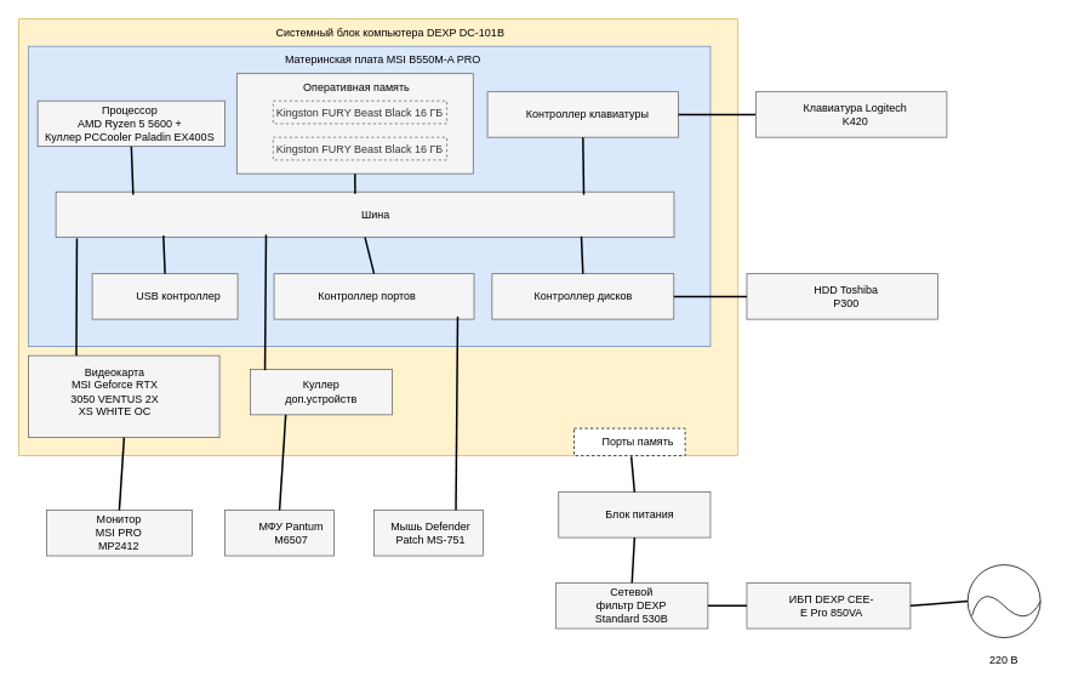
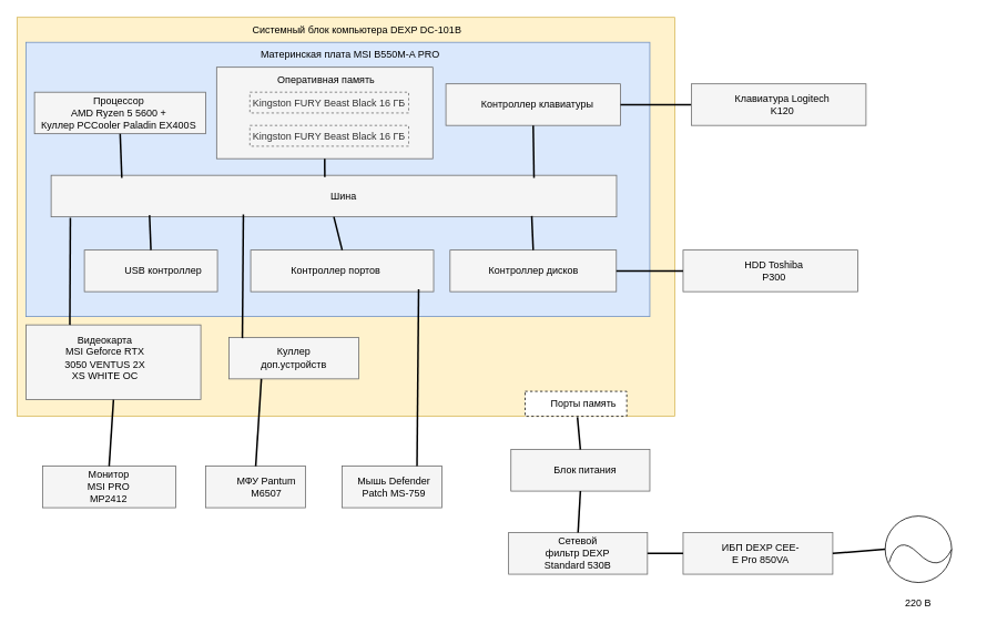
- <mxCell id="31" value="Клавиатура&amp;nbsp;Logitech K420" style="text;html=1;align=center;verticalAlign=middle;whiteSpace=wrap;rounded=0;" vertex="1" parent="29"><mxGeometry x="58.13" y="10" width="103.25" height="30" as="geometry" /></mxCell>
+ <mxCell id="31" value="Клавиатура&amp;nbsp;Logitech K120" style="text;html=1;align=center;verticalAlign=middle;whiteSpace=wrap;rounded=0;" vertex="1" parent="29"><mxGeometry x="58.13" y="10" width="103.25" height="30" as="geometry" /></mxCell>
- <mxCell id="34" value="Мышь&amp;nbsp;Defender Patch MS-751" style="text;html=1;align=center;verticalAlign=middle;whiteSpace=wrap;rounded=0;" vertex="1" parent="32"><mxGeometry x="30.217" y="10" width="65" height="30" as="geometry" /></mxCell>
+ <mxCell id="34" value="Мышь&amp;nbsp;Defender Patch MS-759" style="text;html=1;align=center;verticalAlign=middle;whiteSpace=wrap;rounded=0;" vertex="1" parent="32"><mxGeometry x="30.217" y="10" width="65" height="30" as="geometry" /></mxCell>
